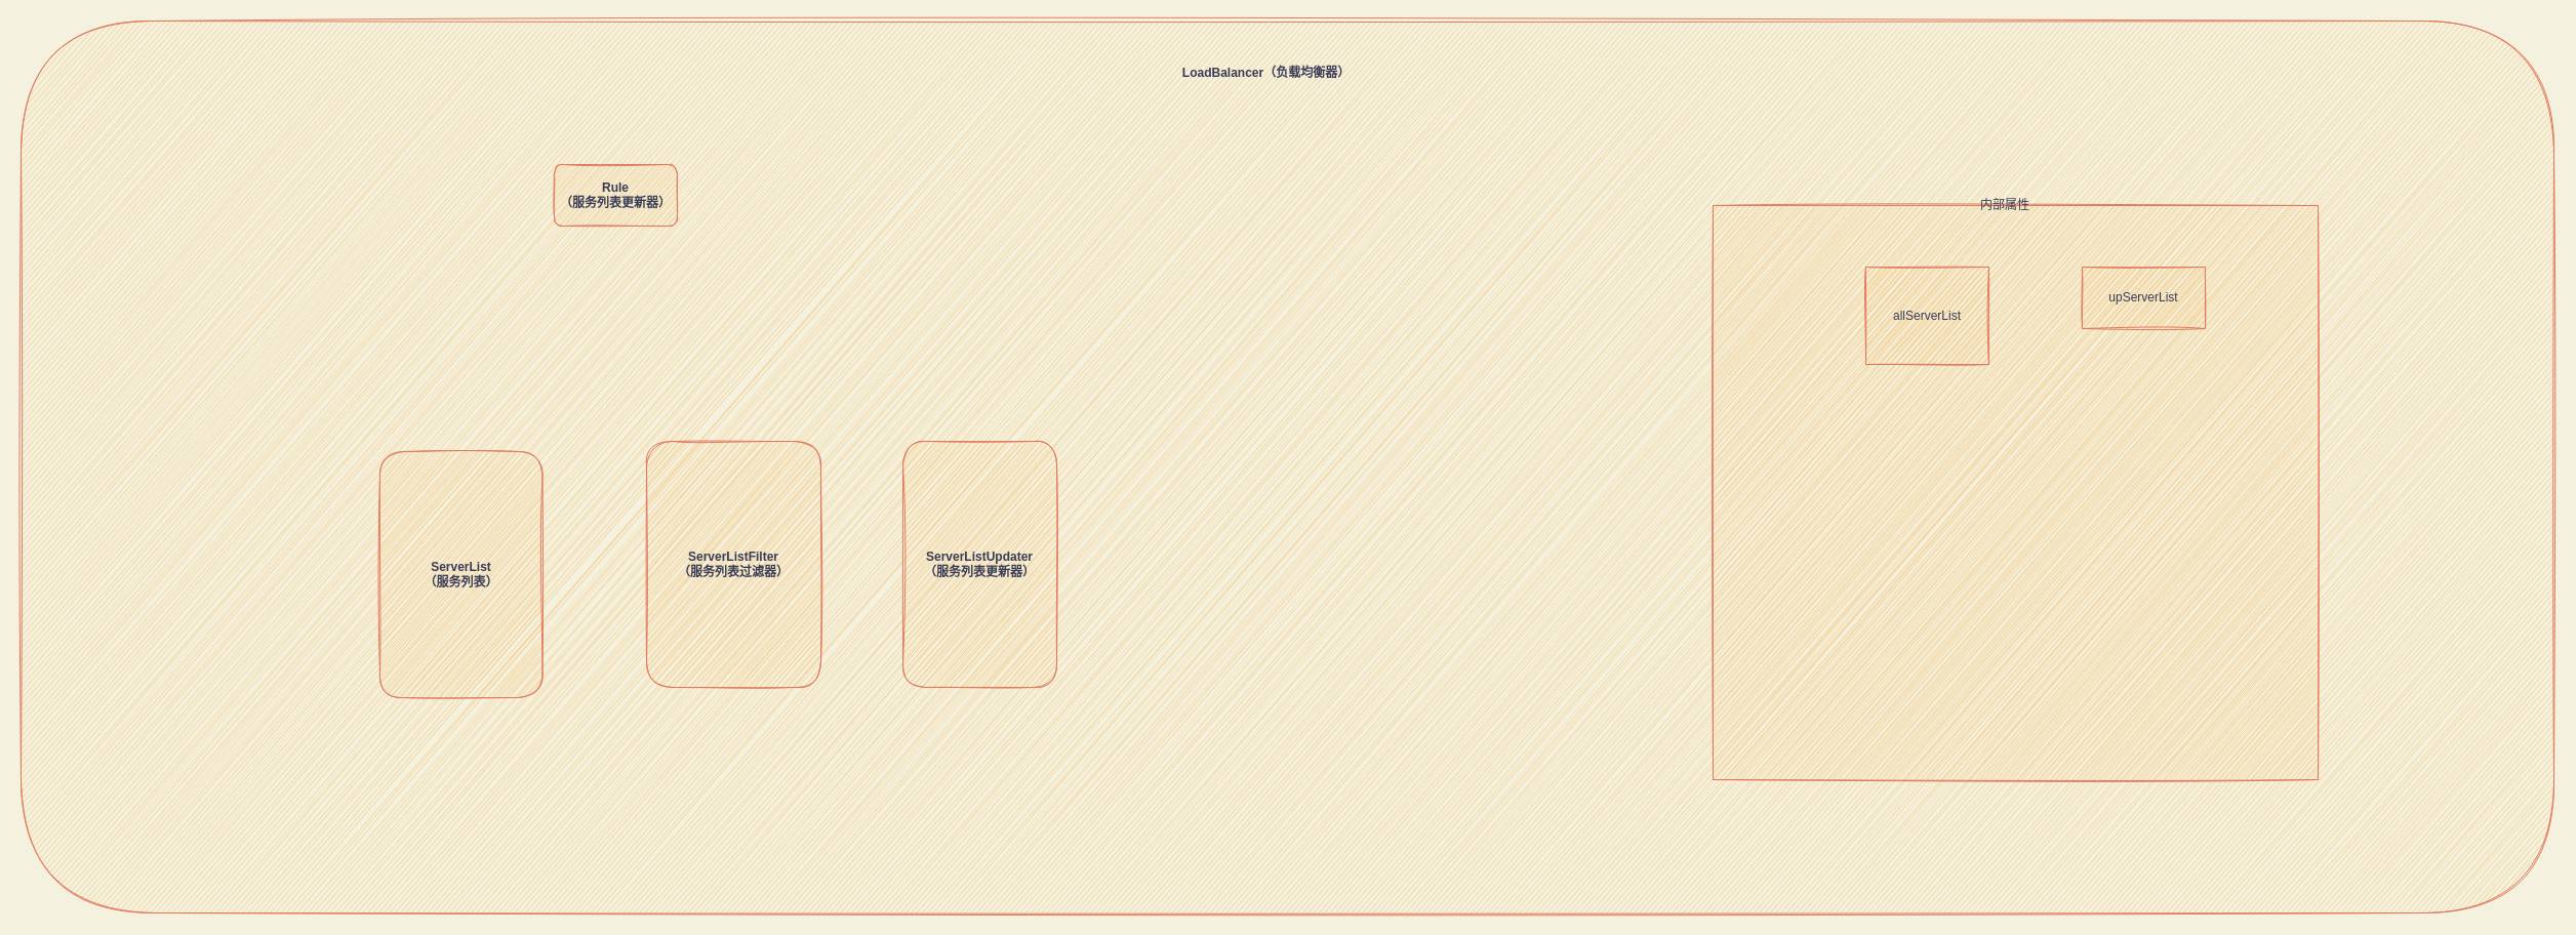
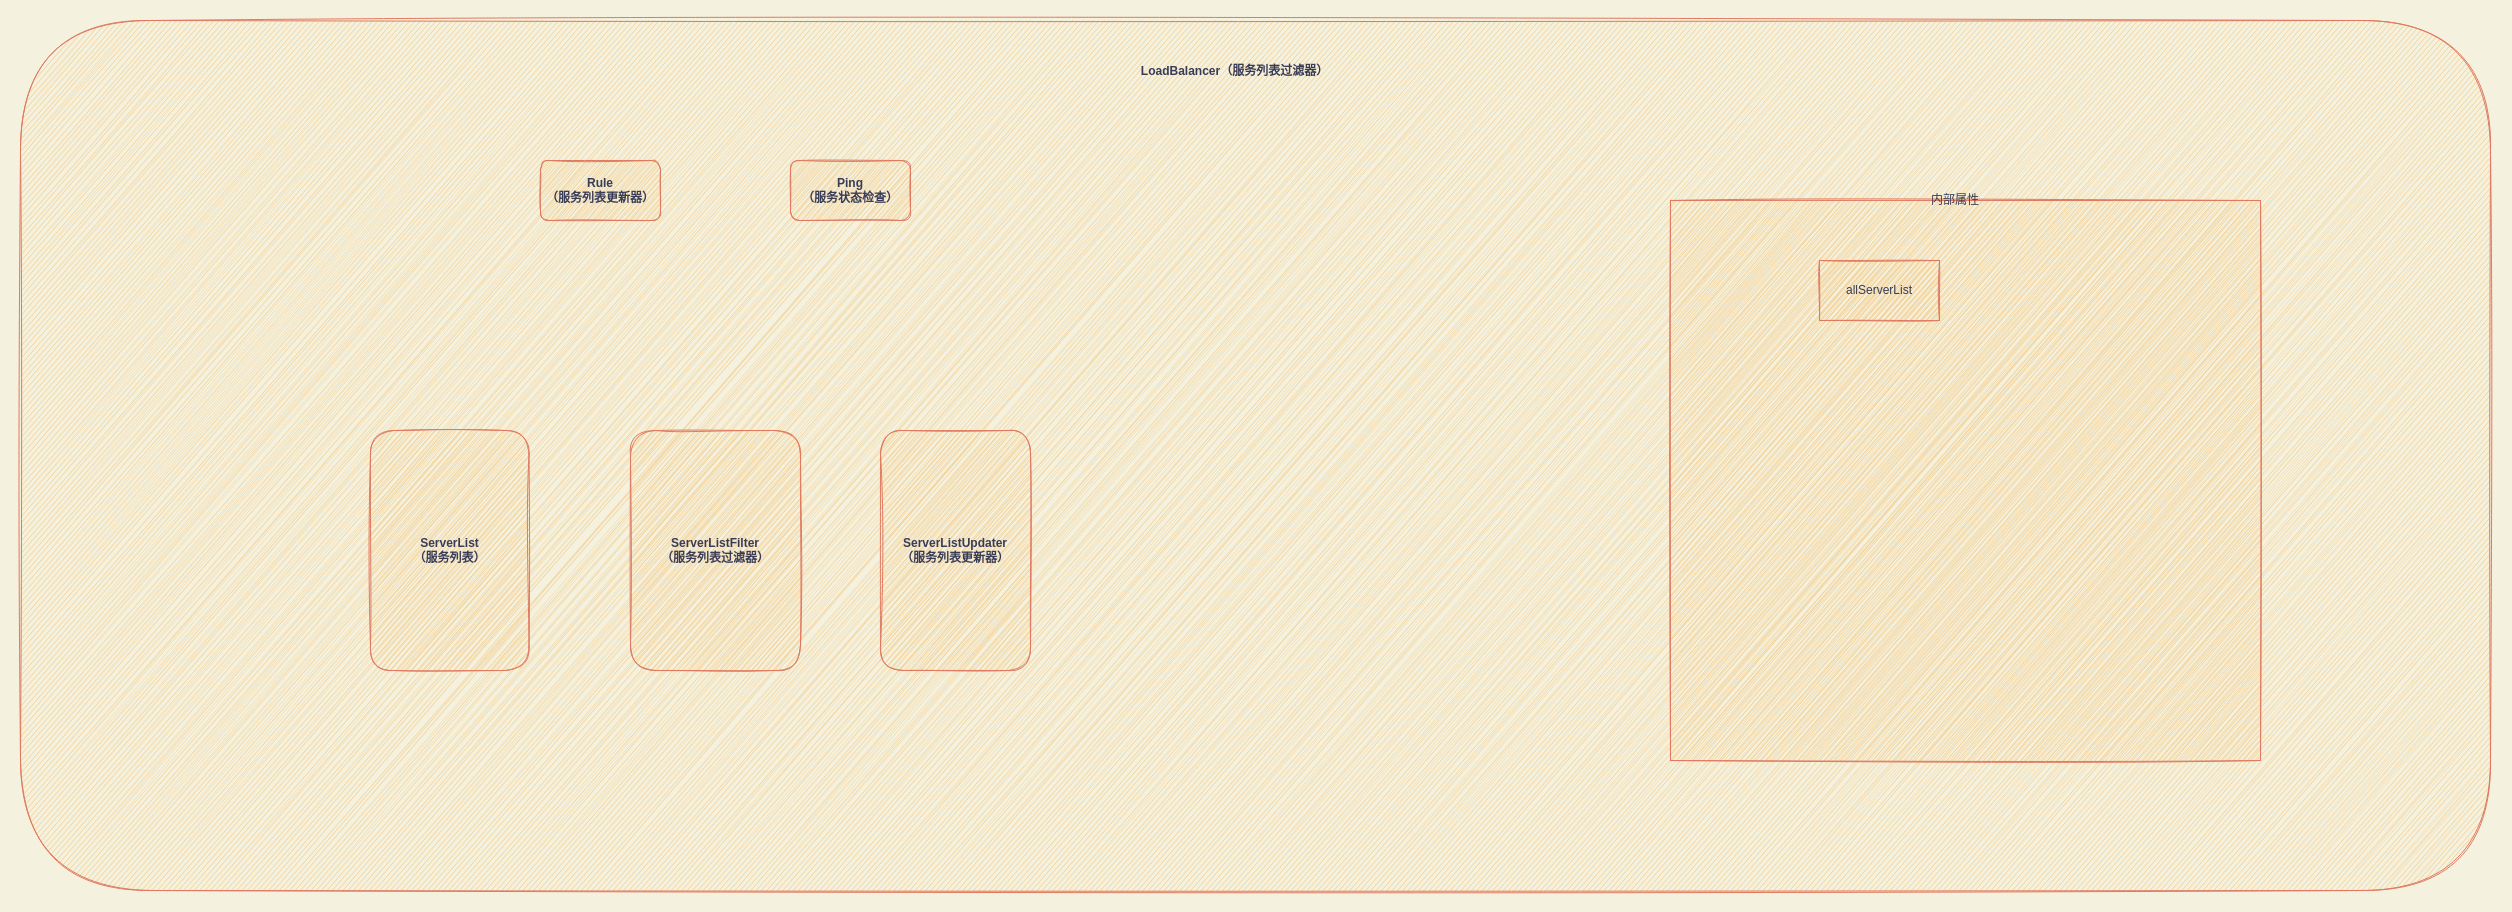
- <mxCell id="5" value="LoadBalancer（负载均衡器）" style="text;html=1;strokeColor=none;fillColor=none;align=center;verticalAlign=middle;whiteSpace=wrap;rounded=0;sketch=1;fontColor=#393C56;fontStyle=1" vertex="1" parent="1"><mxGeometry x="1010.998" y="53.846" width="446.875" height="33.846" as="geometry" /></mxCell>
+ <mxCell id="5" value="LoadBalancer（服务列表过滤器）" style="text;html=1;strokeColor=none;fillColor=none;align=center;verticalAlign=middle;whiteSpace=wrap;rounded=0;sketch=1;fontColor=#393C56;fontStyle=1" vertex="1" parent="1"><mxGeometry x="1010.998" y="53.846" width="446.875" height="33.846" as="geometry" /></mxCell>
+ <mxCell id="4" value="Ping&lt;br&gt;（服务状态检查）" style="rounded=1;whiteSpace=wrap;html=1;sketch=1;strokeColor=#E07A5F;fillColor=#F2CC8F;fontColor=#393C56;fontStyle=1" vertex="1" parent="1"><mxGeometry x="790" y="160" width="120" height="60" as="geometry" /></mxCell>
- <mxCell id="12" value="upServerList" style="rounded=0;whiteSpace=wrap;html=1;sketch=1;strokeColor=#E07A5F;fillColor=#F2CC8F;fontColor=#393C56;" vertex="1" parent="1"><mxGeometry x="2030" y="260" width="120" height="60" as="geometry" /></mxCell>
- <mxCell id="11" value="allServerList" style="rounded=0;whiteSpace=wrap;html=1;sketch=1;strokeColor=#E07A5F;fillColor=#F2CC8F;fontColor=#393C56;" vertex="1" parent="1"><mxGeometry x="1819" y="260" width="120" height="95" as="geometry" /></mxCell>
+ <mxCell id="11" value="allServerList" style="rounded=0;whiteSpace=wrap;html=1;sketch=1;strokeColor=#E07A5F;fillColor=#F2CC8F;fontColor=#393C56;" vertex="1" parent="1"><mxGeometry x="1819" y="260" width="120" height="60" as="geometry" /></mxCell>
- <mxCell id="7" value="ServerList&lt;br&gt;（服务列表）" style="rounded=1;whiteSpace=wrap;html=1;sketch=1;strokeColor=#E07A5F;fillColor=#F2CC8F;fontColor=#393C56;fontStyle=1" vertex="1" parent="1"><mxGeometry x="370" y="440" width="158.54" height="240" as="geometry" /></mxCell>
+ <mxCell id="7" value="ServerList&lt;br&gt;（服务列表）" style="rounded=1;whiteSpace=wrap;html=1;sketch=1;strokeColor=#E07A5F;fillColor=#F2CC8F;fontColor=#393C56;fontStyle=1" vertex="1" parent="1"><mxGeometry x="370" y="430" width="158.54" height="240" as="geometry" /></mxCell>
